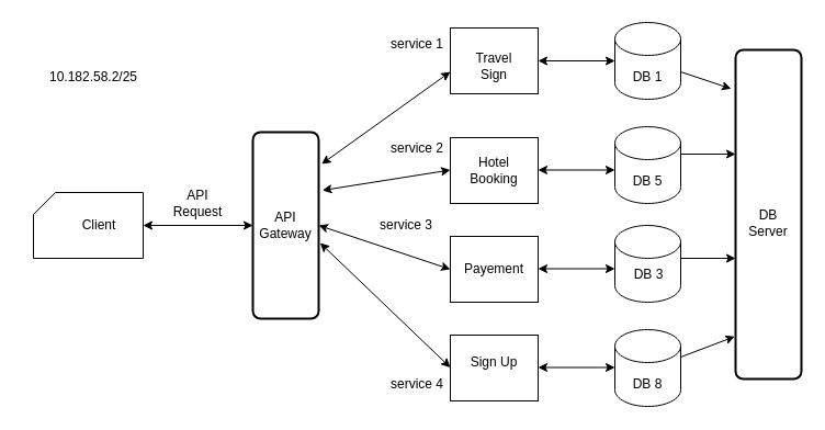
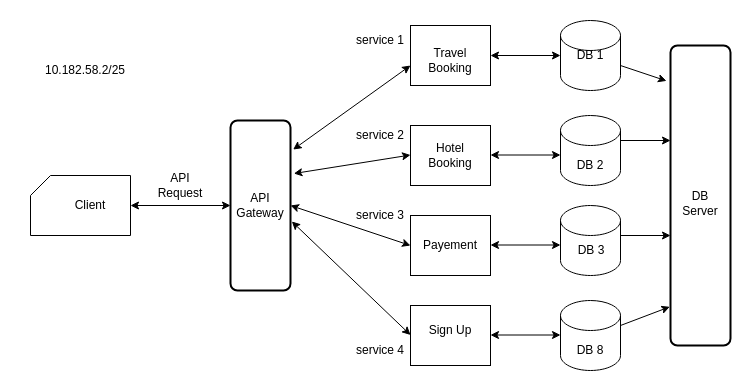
- <mxCell id="28" value="Travel Sign" style="text;html=1;strokeColor=none;fillColor=none;align=center;verticalAlign=middle;whiteSpace=wrap;rounded=0;" vertex="1" parent="1"><mxGeometry x="420" y="45" width="60" height="30" as="geometry" /></mxCell>
+ <mxCell id="28" value="Travel Booking" style="text;html=1;strokeColor=none;fillColor=none;align=center;verticalAlign=middle;whiteSpace=wrap;rounded=0;" vertex="1" parent="1"><mxGeometry x="420" y="45" width="60" height="30" as="geometry" /></mxCell>
- <mxCell id="36" value="DB 1" style="text;html=1;strokeColor=none;fillColor=none;align=center;verticalAlign=middle;whiteSpace=wrap;rounded=0;" vertex="1" parent="1"><mxGeometry x="570" y="55" width="40" height="30" as="geometry" /></mxCell>
+ <mxCell id="36" value="DB 1" style="text;html=1;strokeColor=none;fillColor=none;align=center;verticalAlign=middle;whiteSpace=wrap;rounded=0;" vertex="1" parent="1"><mxGeometry x="570" y="40" width="40" height="30" as="geometry" /></mxCell>
- <mxCell id="37" value="DB 5" style="text;html=1;strokeColor=none;fillColor=none;align=center;verticalAlign=middle;whiteSpace=wrap;rounded=0;" vertex="1" parent="1"><mxGeometry x="570" y="150" width="40" height="30" as="geometry" /></mxCell>
+ <mxCell id="37" value="DB 2" style="text;html=1;strokeColor=none;fillColor=none;align=center;verticalAlign=middle;whiteSpace=wrap;rounded=0;" vertex="1" parent="1"><mxGeometry x="570" y="150" width="40" height="30" as="geometry" /></mxCell>
- <mxCell id="34" value="service 3" style="text;html=1;strokeColor=none;fillColor=none;align=center;verticalAlign=middle;whiteSpace=wrap;rounded=0;" vertex="1" parent="1"><mxGeometry x="340" y="190" width="60" height="30" as="geometry" /></mxCell>
+ <mxCell id="34" value="service 3" style="text;html=1;strokeColor=none;fillColor=none;align=center;verticalAlign=middle;whiteSpace=wrap;rounded=0;" vertex="1" parent="1"><mxGeometry x="350" y="200" width="60" height="30" as="geometry" /></mxCell>
